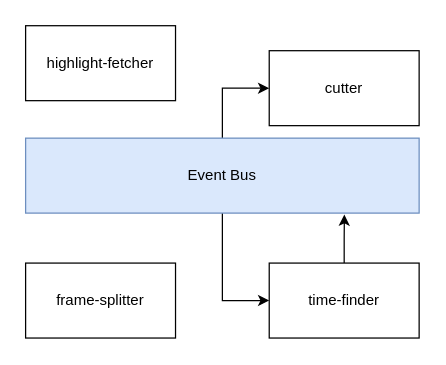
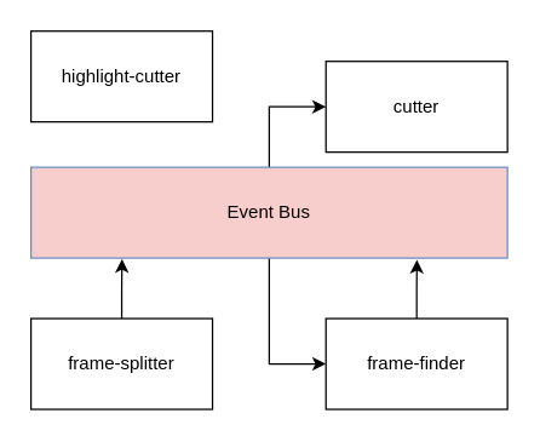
- <mxCell id="2" value="highlight-fetcher" style="rounded=0;whiteSpace=wrap;html=1;" vertex="1" parent="1"><mxGeometry x="20" y="20" width="120" height="60" as="geometry" /></mxCell>
+ <mxCell id="2" value="highlight-cutter" style="rounded=0;whiteSpace=wrap;html=1;" vertex="1" parent="1"><mxGeometry x="20" y="20" width="120" height="60" as="geometry" /></mxCell>
- <mxCell id="10" value="Event Bus" style="rounded=0;whiteSpace=wrap;html=1;fillColor=#dae8fc;strokeColor=#6c8ebf;" vertex="1" parent="1"><mxGeometry x="20" y="110" width="315" height="60" as="geometry" /></mxCell>
+ <mxCell id="10" value="Event Bus" style="rounded=0;whiteSpace=wrap;html=1;fillColor=#f8cecc;strokeColor=#6c8ebf;" vertex="1" parent="1"><mxGeometry x="20" y="110" width="315" height="60" as="geometry" /></mxCell>
+ <mxCell id="6" style="edgeStyle=orthogonalEdgeStyle;rounded=0;orthogonalLoop=1;jettySize=auto;html=1;entryX=0.191;entryY=1.011;entryDx=0;entryDy=0;entryPerimeter=0;" edge="1" parent="1" source="7" target="10"><mxGeometry relative="1" as="geometry" /></mxCell>
- <mxCell id="5" value="time-finder" style="rounded=0;whiteSpace=wrap;html=1;" vertex="1" parent="1"><mxGeometry x="215" y="210" width="120" height="60" as="geometry" /></mxCell>
+ <mxCell id="5" value="frame-finder" style="rounded=0;whiteSpace=wrap;html=1;" vertex="1" parent="1"><mxGeometry x="215" y="210" width="120" height="60" as="geometry" /></mxCell>
